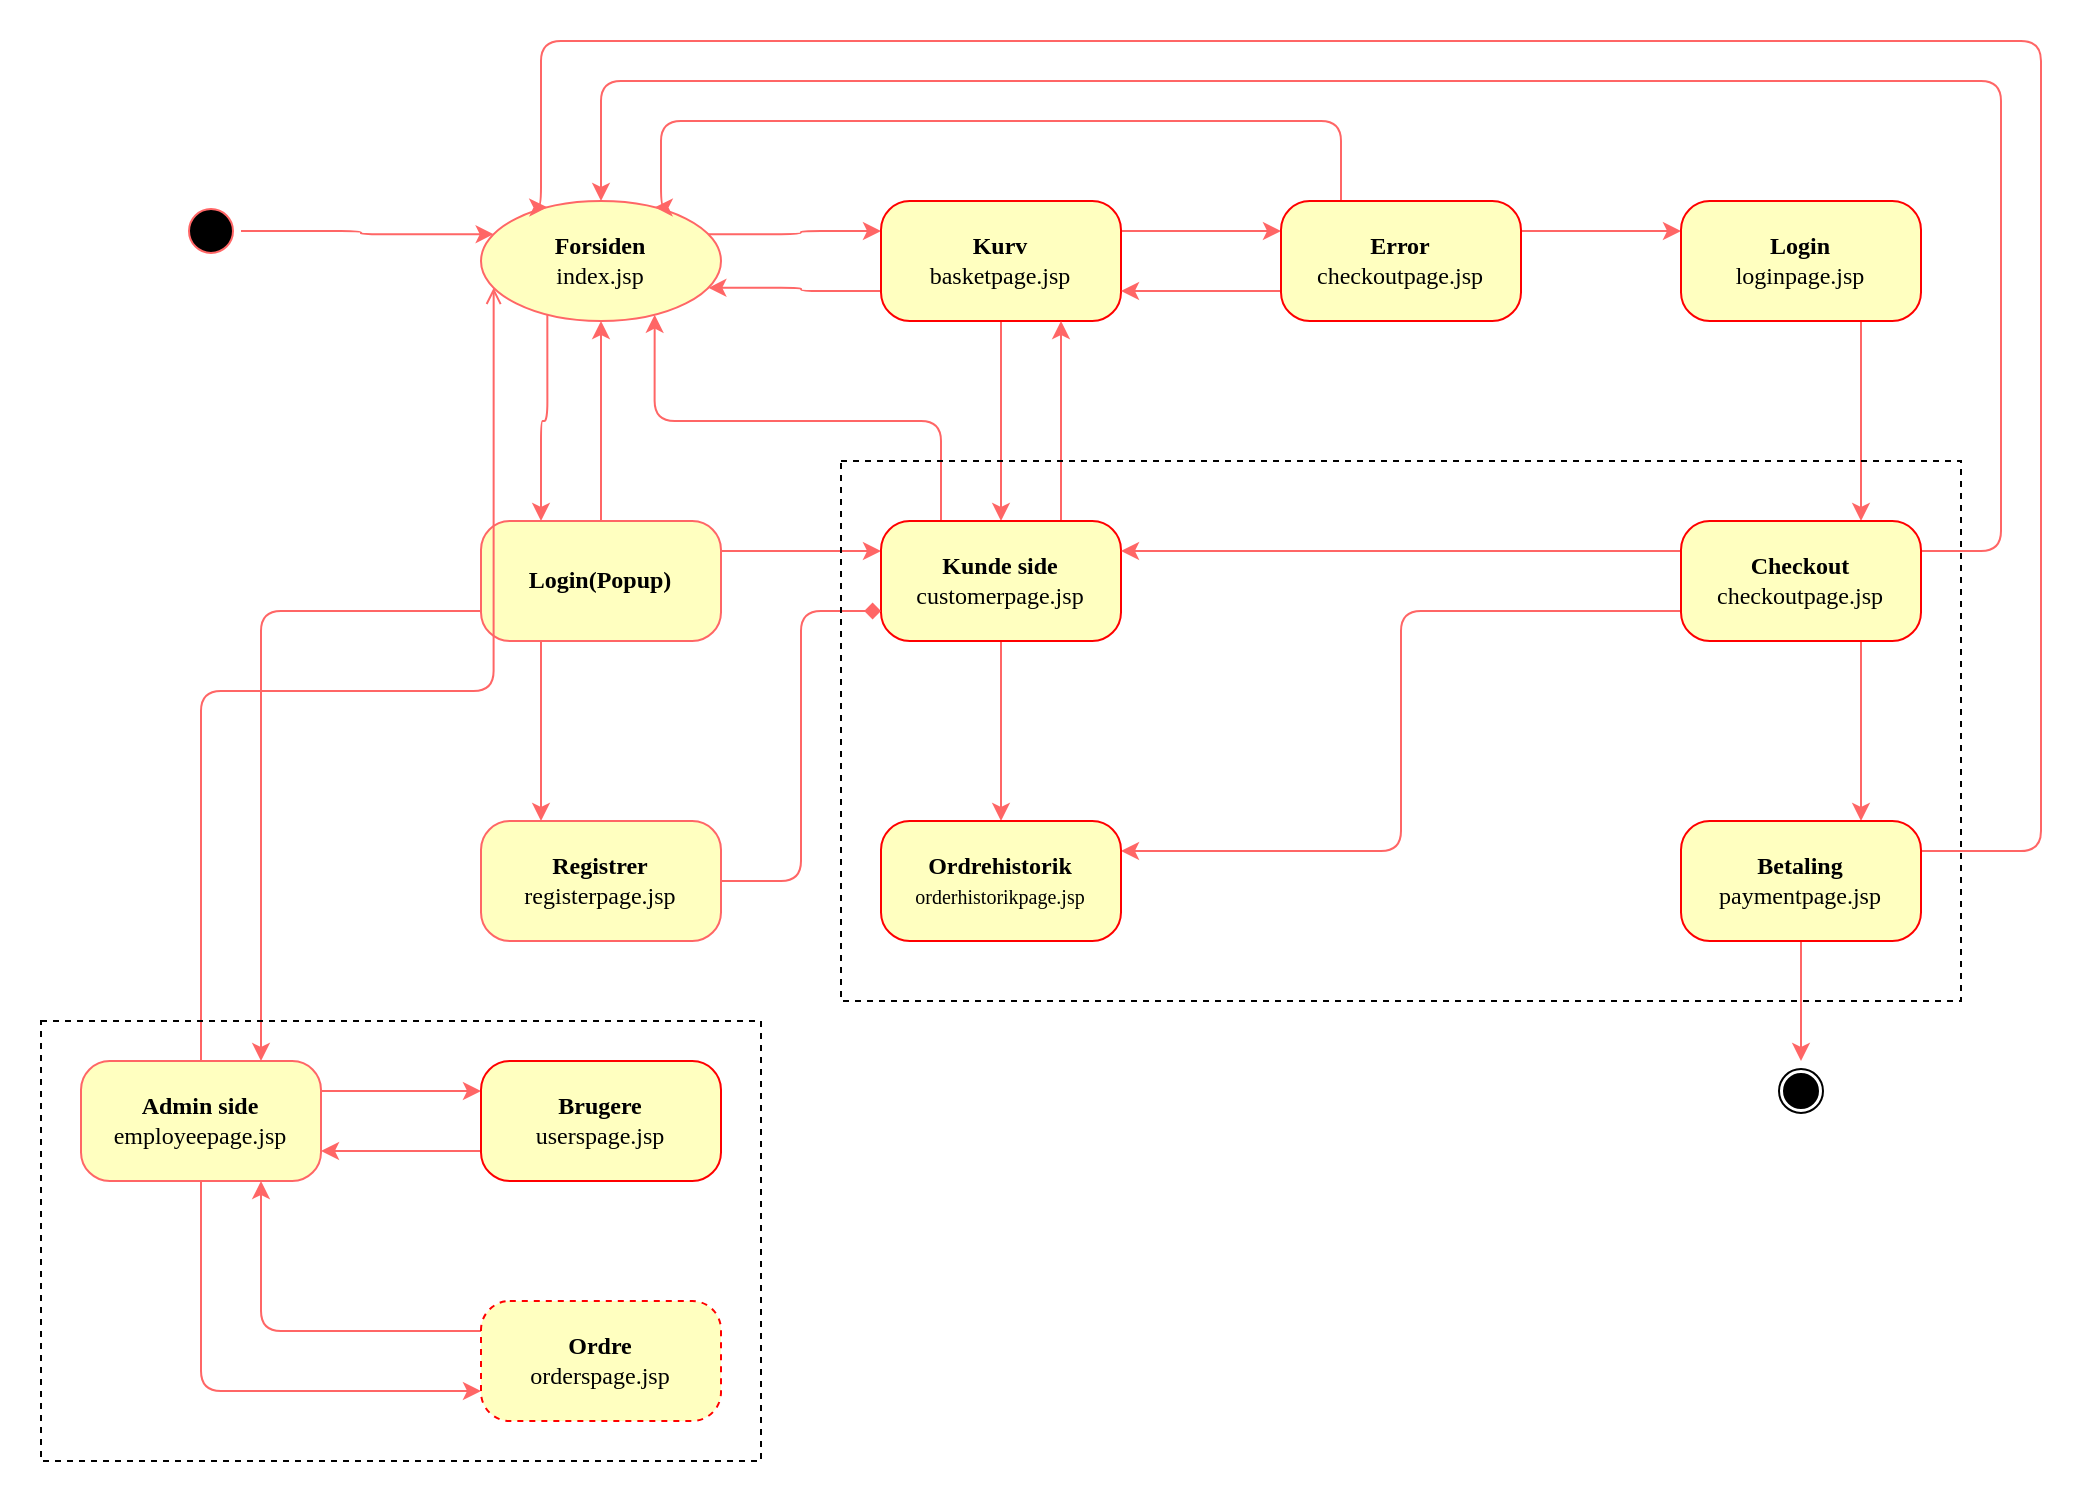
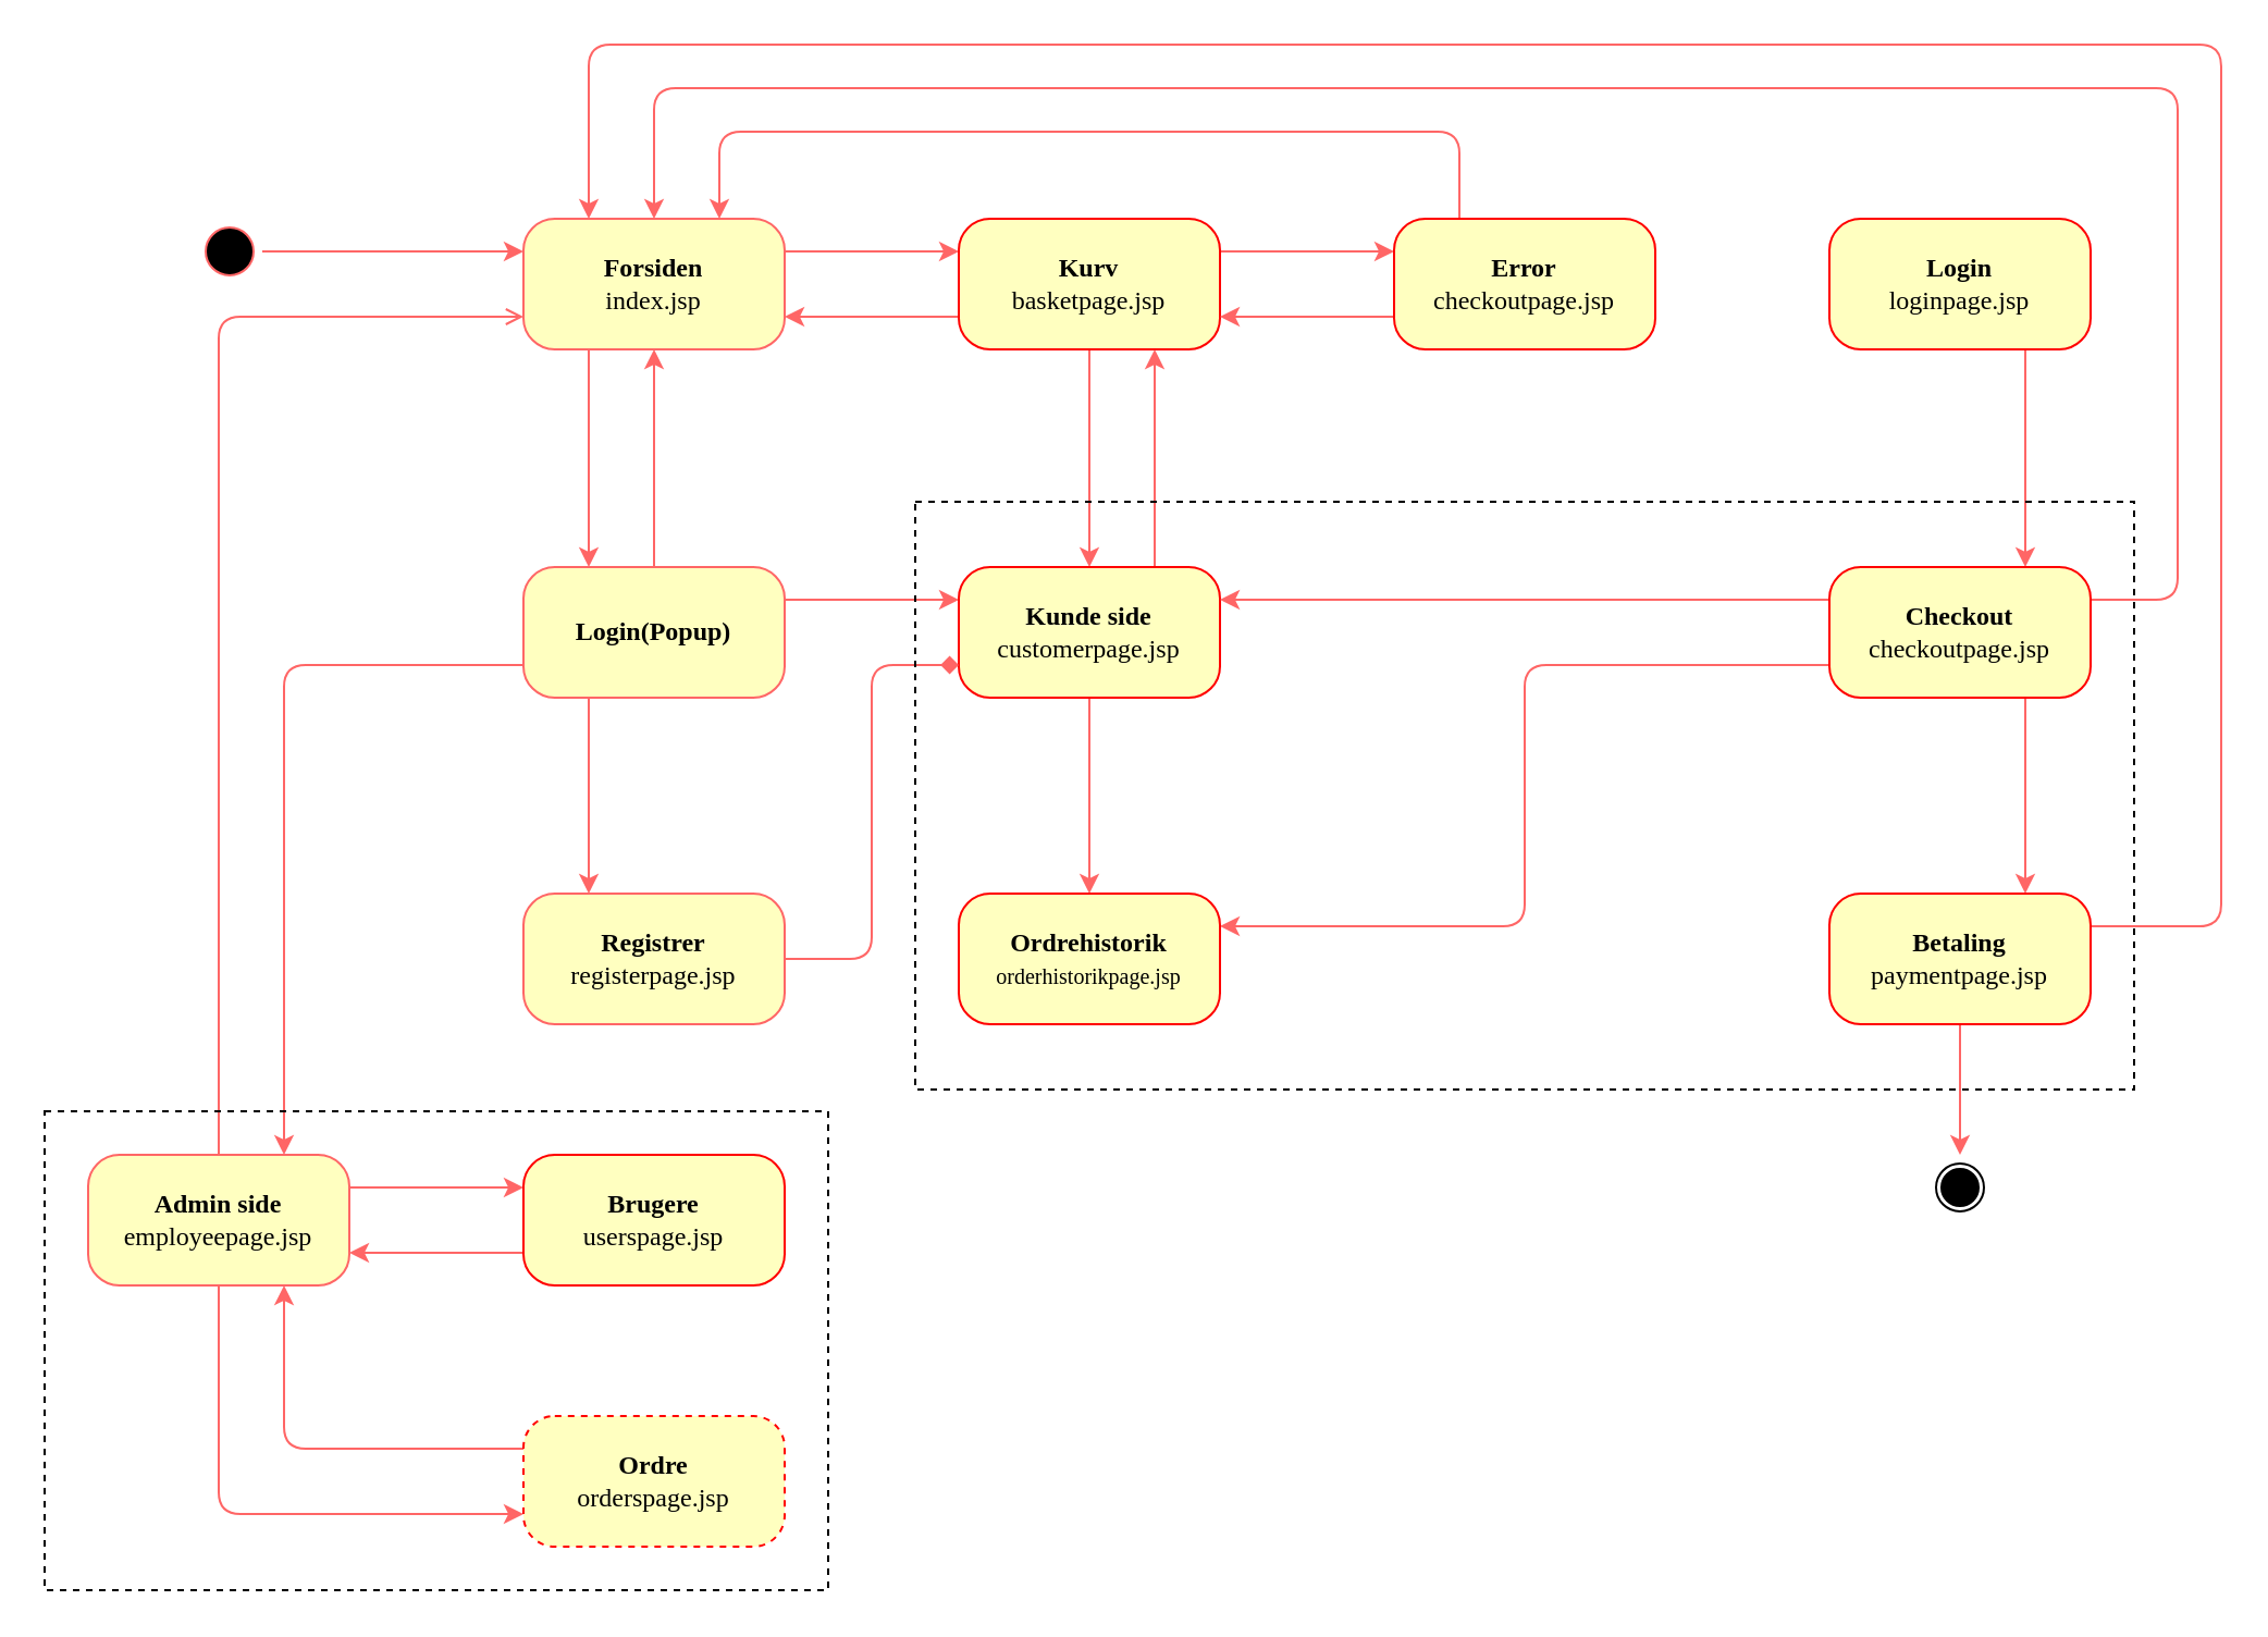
- <mxCell id="20" style="edgeStyle=orthogonalEdgeStyle;rounded=1;orthogonalLoop=1;jettySize=auto;html=1;exitX=1;exitY=0.25;exitDx=0;exitDy=0;entryX=0;entryY=0.25;entryDx=0;entryDy=0;strokeColor=#FF6666;" edge="1" parent="1" source="23" target="31"><mxGeometry relative="1" as="geometry" /></mxCell>
- <mxCell id="11" value="&lt;b&gt;Forsiden&lt;/b&gt;&lt;br&gt;index.jsp" style="ellipse;whiteSpace=wrap;html=1;arcSize=24;fillColor=#ffffc0;shadow=0;comic=0;labelBackgroundColor=none;fontFamily=Verdana;fontSize=12;fontColor=#000000;align=center;strokeColor=#FF6666;" parent="1" vertex="1"><mxGeometry x="240" y="100" width="120" height="60" as="geometry" /></mxCell>
+ <mxCell id="11" value="&lt;b&gt;Forsiden&lt;/b&gt;&lt;br&gt;index.jsp" style="rounded=1;whiteSpace=wrap;html=1;arcSize=24;fillColor=#ffffc0;shadow=0;comic=0;labelBackgroundColor=none;fontFamily=Verdana;fontSize=12;fontColor=#000000;align=center;strokeColor=#FF6666;" parent="1" vertex="1"><mxGeometry x="240" y="100" width="120" height="60" as="geometry" /></mxCell>
- <mxCell id="16" style="edgeStyle=orthogonalEdgeStyle;rounded=1;orthogonalLoop=1;jettySize=auto;html=1;exitX=0.25;exitY=0;exitDx=0;exitDy=0;entryX=0.75;entryY=1;entryDx=0;entryDy=0;strokeColor=#FF6666;" edge="1" parent="1" source="19" target="11"><mxGeometry relative="1" as="geometry" /></mxCell>
